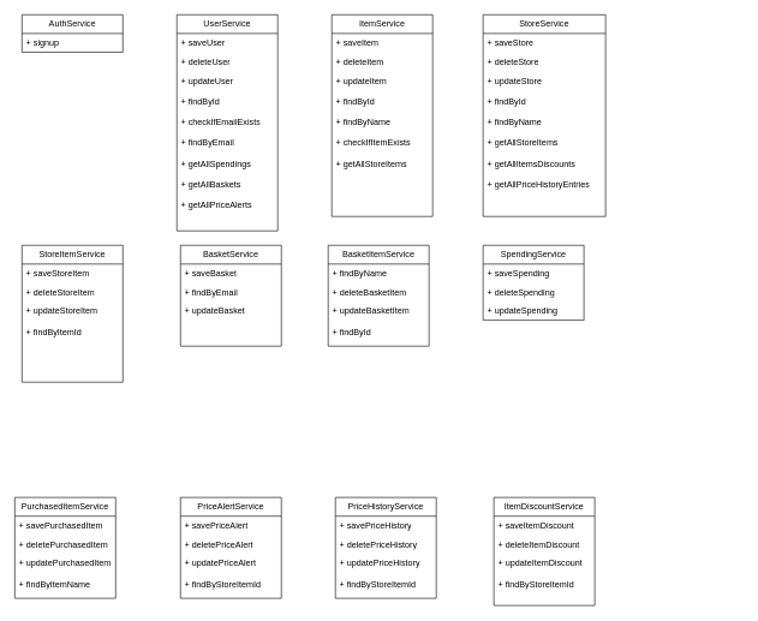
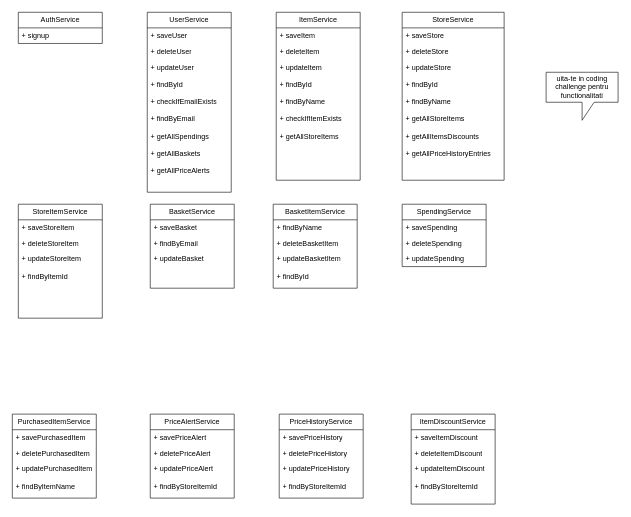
+ <mxCell id="48" value="uita-te in coding challenge pentru functionalitati" style="shape=callout;whiteSpace=wrap;html=1;perimeter=calloutPerimeter;" parent="1" vertex="1"><mxGeometry x="910" y="120" width="120" height="80" as="geometry" /></mxCell>
